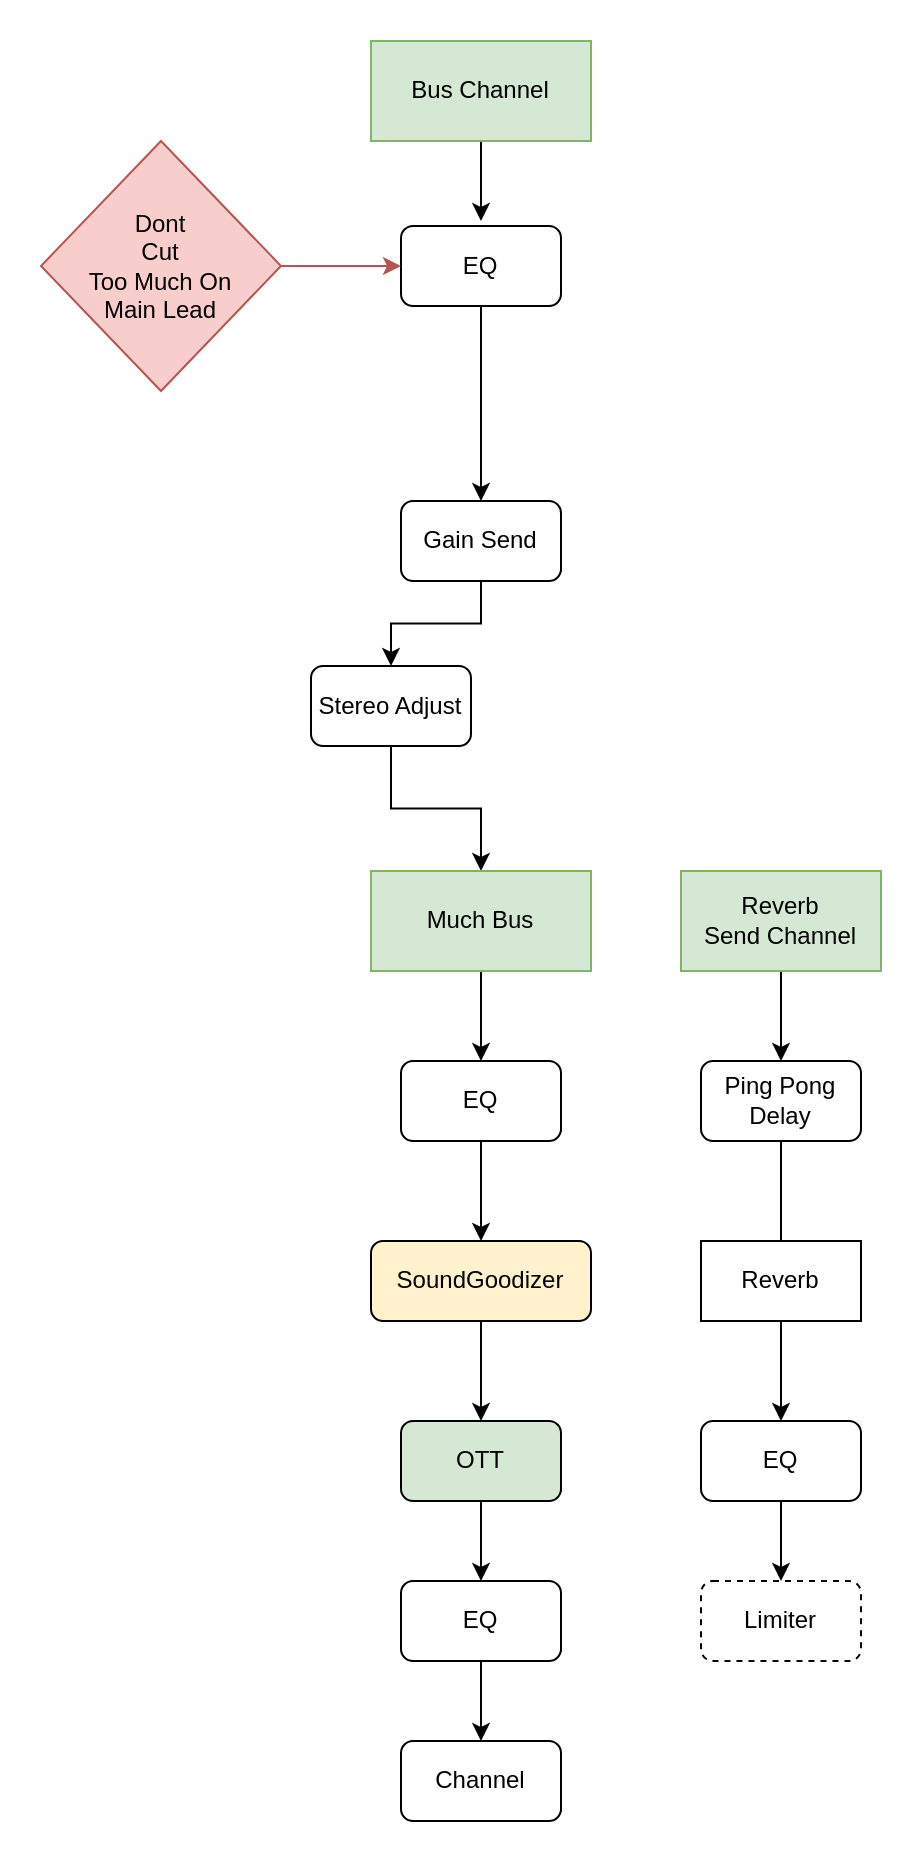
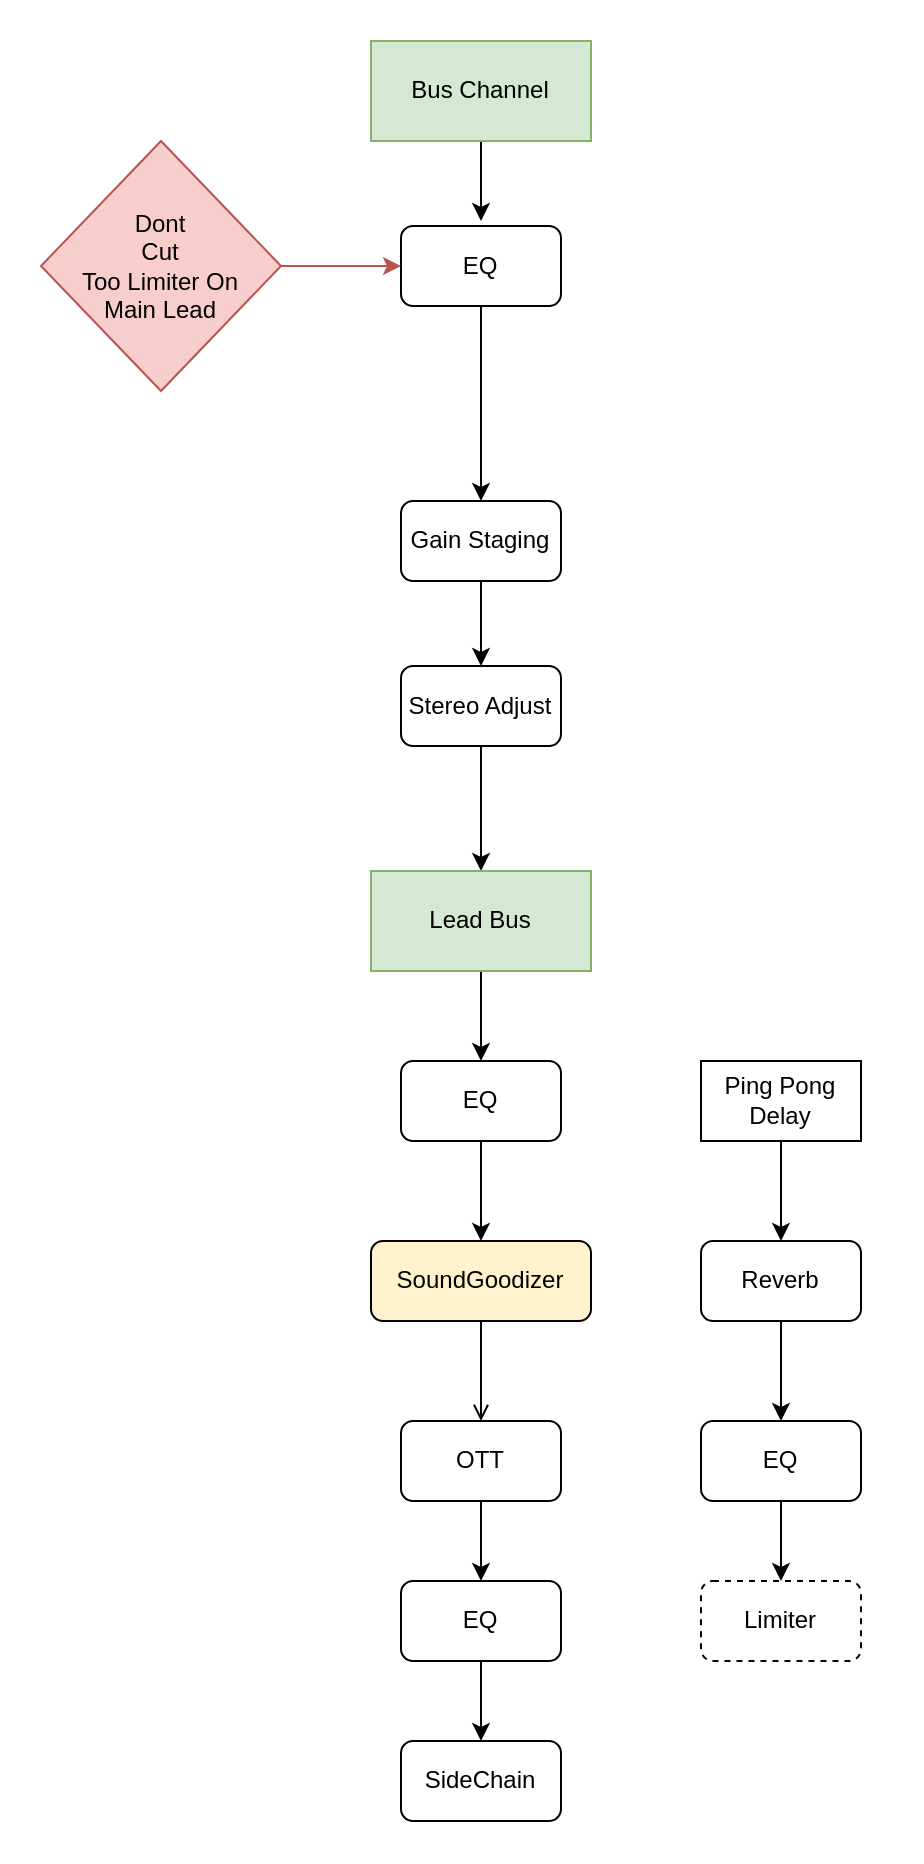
- <mxCell id="7" value="Dont&lt;br&gt;Cut&lt;br&gt;Too Much On&lt;br&gt;Main Lead" style="rhombus;whiteSpace=wrap;html=1;fillColor=#f8cecc;strokeColor=#b85450;" parent="1" vertex="1"><mxGeometry x="20" y="70" width="120" height="125" as="geometry" /></mxCell>
+ <mxCell id="7" value="Dont&lt;br&gt;Cut&lt;br&gt;Too Limiter On&lt;br&gt;Main Lead" style="rhombus;whiteSpace=wrap;html=1;fillColor=#f8cecc;strokeColor=#b85450;" parent="1" vertex="1"><mxGeometry x="20" y="70" width="120" height="125" as="geometry" /></mxCell>
- <mxCell id="5" value="Gain Send" style="rounded=1;whiteSpace=wrap;html=1;" parent="1" vertex="1"><mxGeometry x="200" y="250" width="80" height="40" as="geometry" /></mxCell>
+ <mxCell id="5" value="Gain Staging" style="rounded=1;whiteSpace=wrap;html=1;" parent="1" vertex="1"><mxGeometry x="200" y="250" width="80" height="40" as="geometry" /></mxCell>
- <mxCell id="13" value="Stereo Adjust" style="rounded=1;whiteSpace=wrap;html=1;" parent="1" vertex="1"><mxGeometry x="155" y="332.5" width="80" height="40" as="geometry" /></mxCell>
+ <mxCell id="13" value="Stereo Adjust" style="rounded=1;whiteSpace=wrap;html=1;" parent="1" vertex="1"><mxGeometry x="200" y="332.5" width="80" height="40" as="geometry" /></mxCell>
- <mxCell id="19" value="Much Bus" style="rounded=0;whiteSpace=wrap;html=1;fillColor=#d5e8d4;strokeColor=#82b366;" parent="1" vertex="1"><mxGeometry x="185" y="435" width="110" height="50" as="geometry" /></mxCell>
+ <mxCell id="19" value="Lead Bus" style="rounded=0;whiteSpace=wrap;html=1;fillColor=#d5e8d4;strokeColor=#82b366;" parent="1" vertex="1"><mxGeometry x="185" y="435" width="110" height="50" as="geometry" /></mxCell>
- <mxCell id="30" value="Reverb &lt;br&gt;Send Channel" style="rounded=0;whiteSpace=wrap;html=1;fillColor=#d5e8d4;strokeColor=#82b366;" parent="1" vertex="1"><mxGeometry x="340" y="435" width="100" height="50" as="geometry" /></mxCell>
- <mxCell id="29" style="edgeStyle=orthogonalEdgeStyle;rounded=0;orthogonalLoop=1;jettySize=auto;html=1;entryX=0.5;entryY=0;entryDx=0;entryDy=0;" parent="1" source="30" target="23" edge="1"><mxGeometry relative="1" as="geometry" /></mxCell>
- <mxCell id="23" value="Ping Pong&lt;br&gt;Delay" style="rounded=1;whiteSpace=wrap;html=1;" parent="1" vertex="1"><mxGeometry x="350" y="530" width="80" height="40" as="geometry" /></mxCell>
+ <mxCell id="23" value="Ping Pong&lt;br&gt;Delay" style="whiteSpace=wrap;html=1;rounded=0;" parent="1" vertex="1"><mxGeometry x="350" y="530" width="80" height="40" as="geometry" /></mxCell>
- <mxCell id="22" style="edgeStyle=orthogonalEdgeStyle;rounded=0;orthogonalLoop=1;jettySize=auto;html=1;entryX=0.5;entryY=0;entryDx=0;entryDy=0;endArrow=none;" parent="1" source="23" target="25" edge="1"><mxGeometry relative="1" as="geometry" /></mxCell>
+ <mxCell id="22" style="edgeStyle=orthogonalEdgeStyle;rounded=0;orthogonalLoop=1;jettySize=auto;html=1;entryX=0.5;entryY=0;entryDx=0;entryDy=0;" parent="1" source="23" target="25" edge="1"><mxGeometry relative="1" as="geometry" /></mxCell>
- <mxCell id="25" value="Reverb" style="whiteSpace=wrap;html=1;rounded=0;" parent="1" vertex="1"><mxGeometry x="350" y="620" width="80" height="40" as="geometry" /></mxCell>
+ <mxCell id="25" value="Reverb" style="rounded=1;whiteSpace=wrap;html=1;" parent="1" vertex="1"><mxGeometry x="350" y="620" width="80" height="40" as="geometry" /></mxCell>
- <mxCell id="14" style="edgeStyle=orthogonalEdgeStyle;rounded=0;orthogonalLoop=1;jettySize=auto;html=1;entryX=0.5;entryY=0;entryDx=0;entryDy=0;" parent="1" source="15" target="17" edge="1"><mxGeometry relative="1" as="geometry" /></mxCell>
+ <mxCell id="14" style="edgeStyle=orthogonalEdgeStyle;rounded=0;orthogonalLoop=1;jettySize=auto;html=1;entryX=0.5;entryY=0;entryDx=0;entryDy=0;endArrow=open;" parent="1" source="15" target="17" edge="1"><mxGeometry relative="1" as="geometry" /></mxCell>
- <mxCell id="17" value="OTT" style="rounded=1;whiteSpace=wrap;html=1;fillColor=#d5e8d4;" parent="1" vertex="1"><mxGeometry x="200" y="710" width="80" height="40" as="geometry" /></mxCell>
+ <mxCell id="17" value="OTT" style="rounded=1;whiteSpace=wrap;html=1;" parent="1" vertex="1"><mxGeometry x="200" y="710" width="80" height="40" as="geometry" /></mxCell>
- <mxCell id="31" value="Channel" style="rounded=1;whiteSpace=wrap;html=1;" parent="1" vertex="1"><mxGeometry x="200" y="870" width="80" height="40" as="geometry" /></mxCell>
+ <mxCell id="31" value="SideChain" style="rounded=1;whiteSpace=wrap;html=1;" parent="1" vertex="1"><mxGeometry x="200" y="870" width="80" height="40" as="geometry" /></mxCell>
